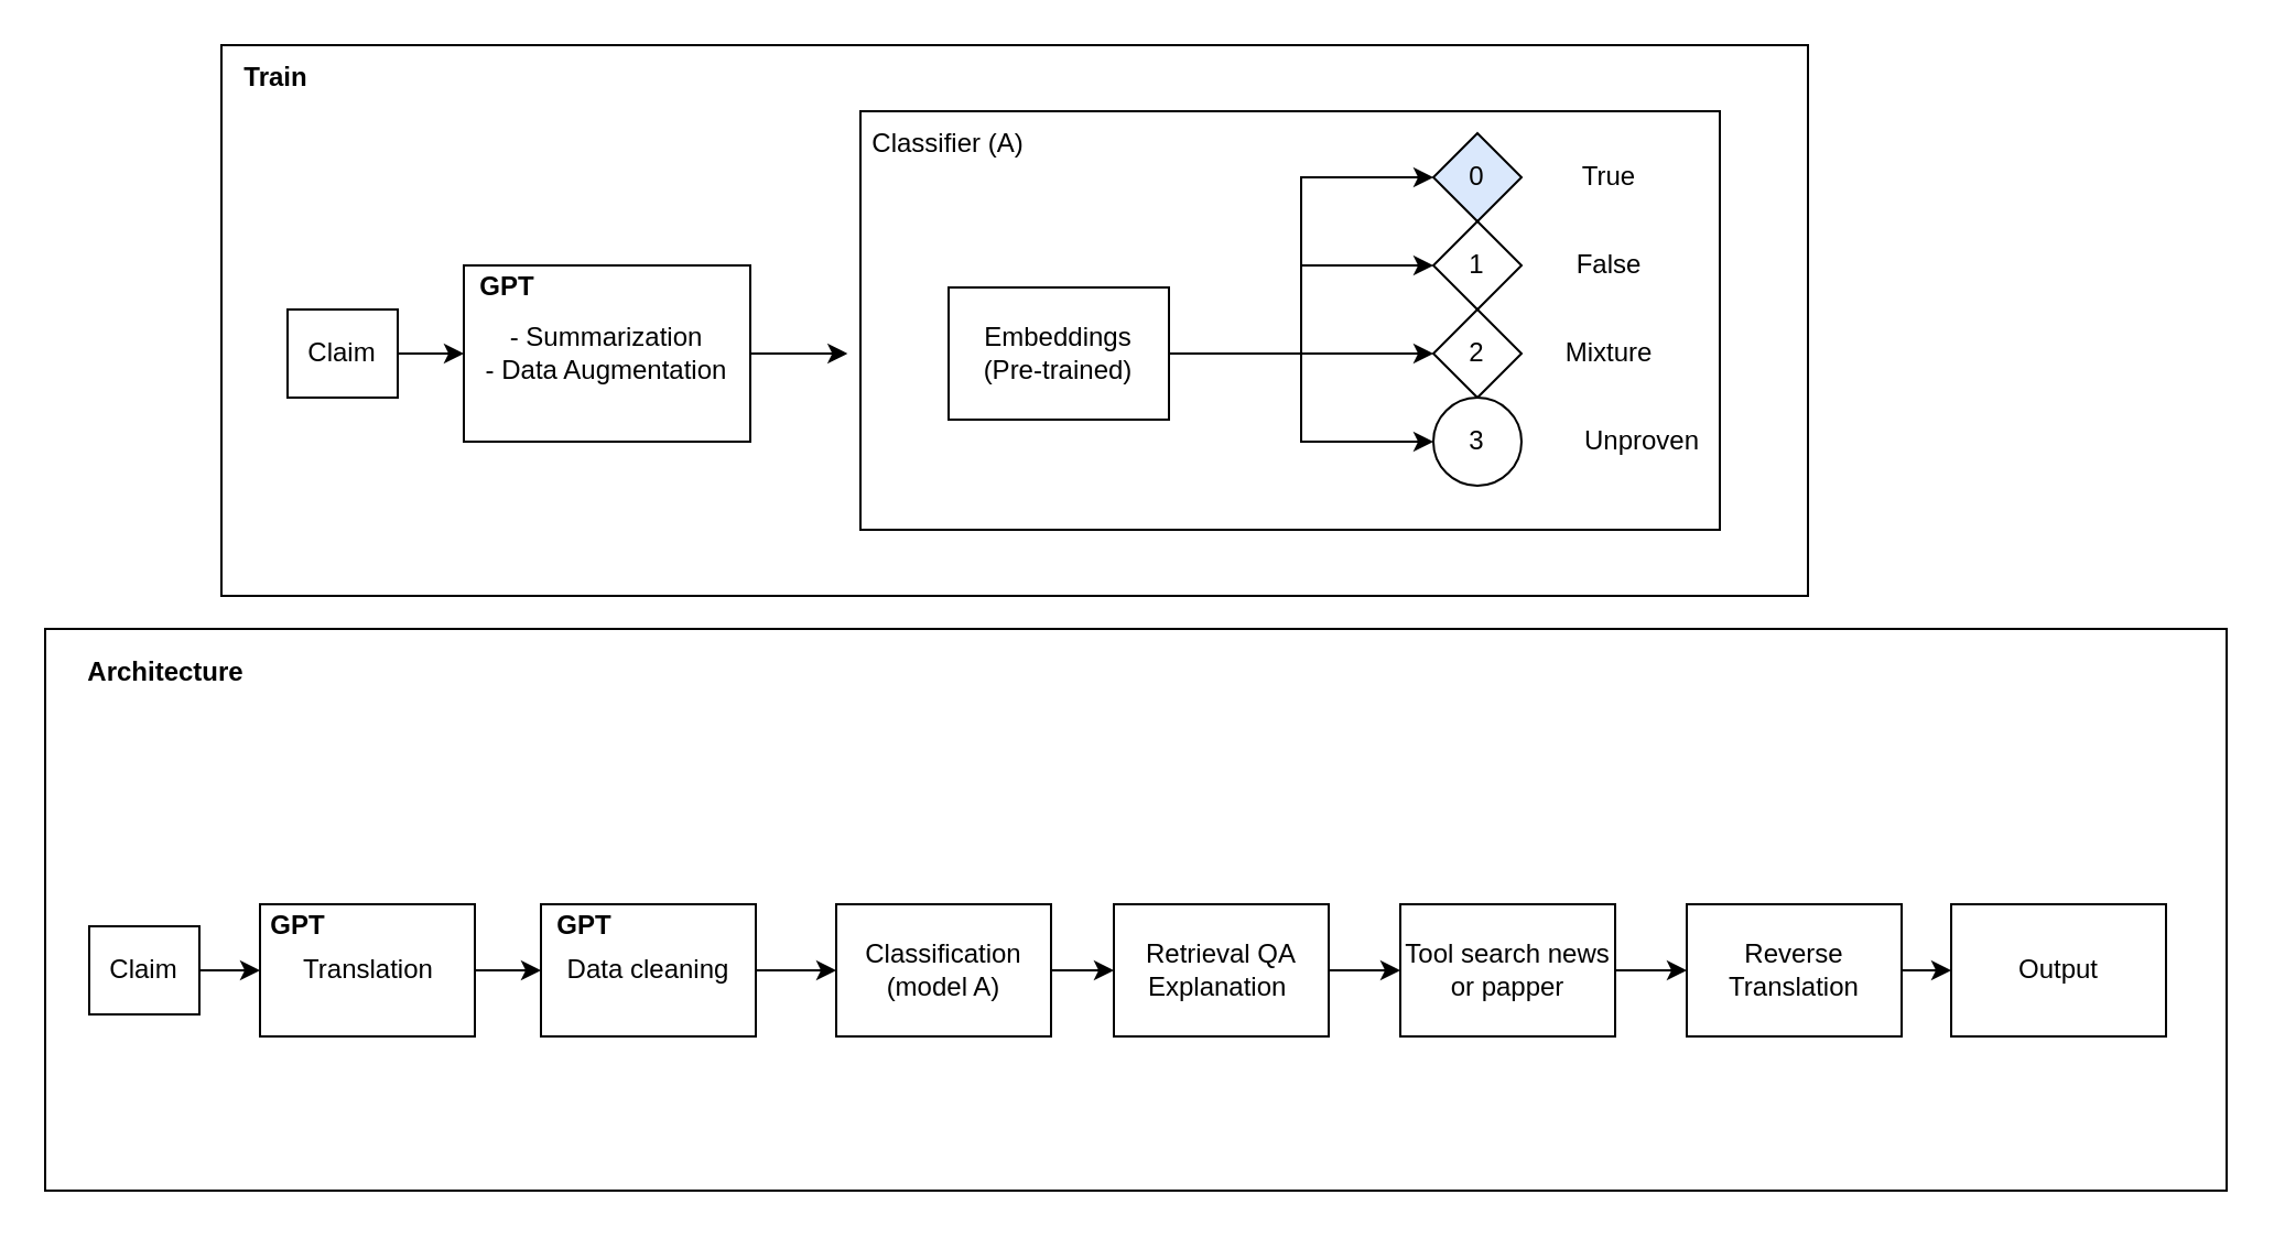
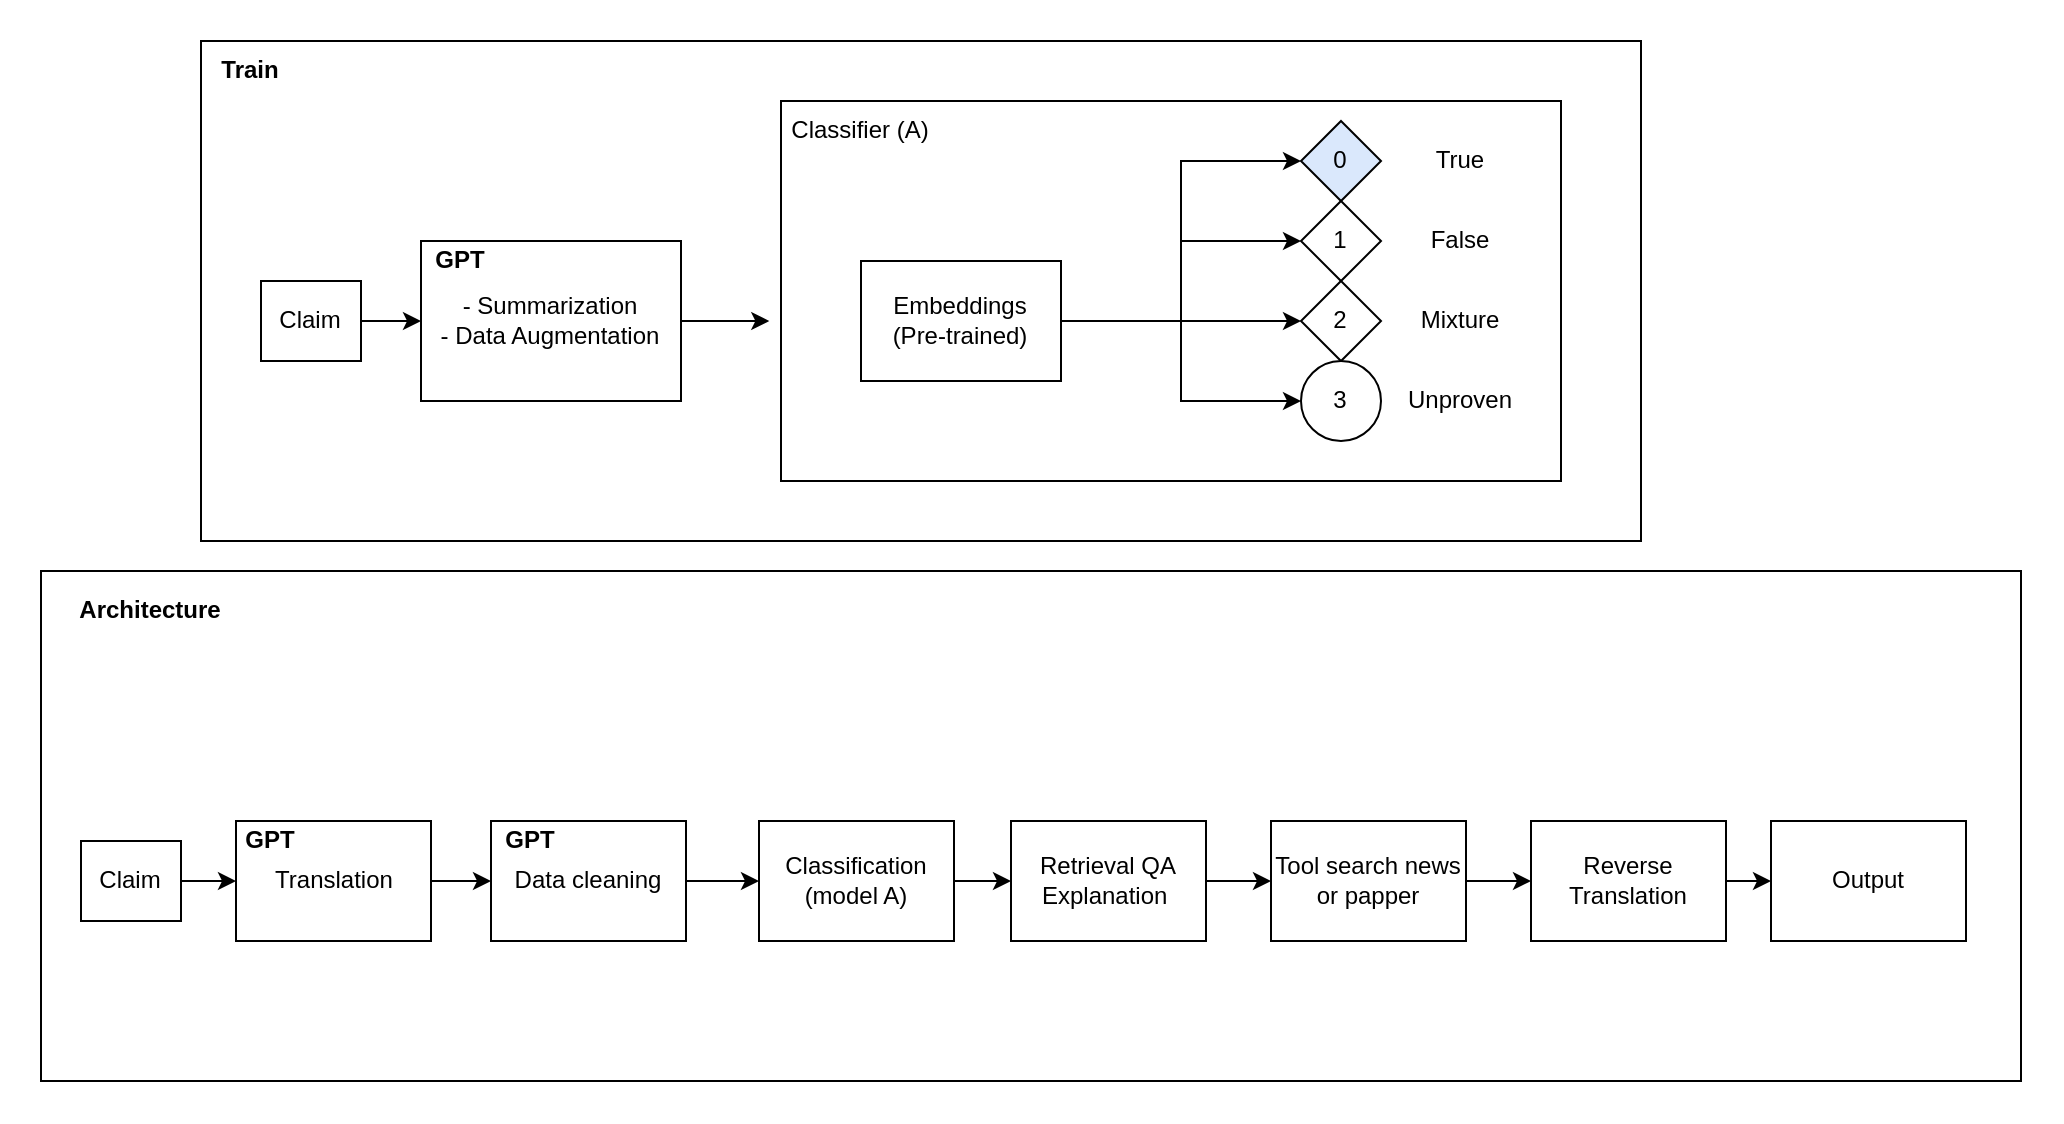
- <mxCell id="22" value="Unproven" style="text;html=1;strokeColor=none;fillColor=none;align=center;verticalAlign=middle;whiteSpace=wrap;rounded=0;" vertex="1" parent="1"><mxGeometry x="715" y="185" width="60" height="30" as="geometry" /></mxCell>
+ <mxCell id="22" value="Unproven" style="text;html=1;strokeColor=none;fillColor=none;align=center;verticalAlign=middle;whiteSpace=wrap;rounded=0;" vertex="1" parent="1"><mxGeometry x="700" y="185" width="60" height="30" as="geometry" /></mxCell>
